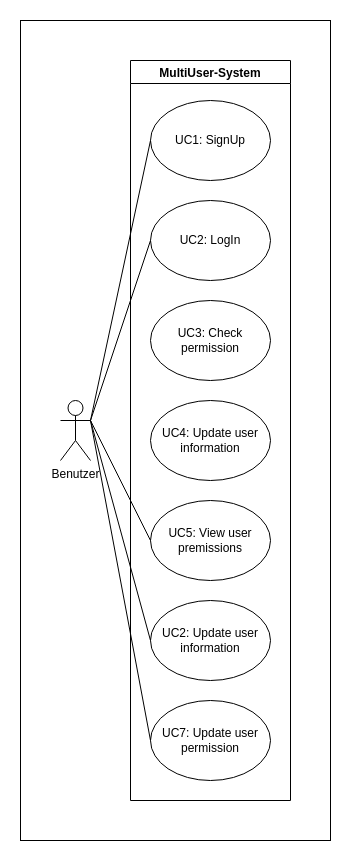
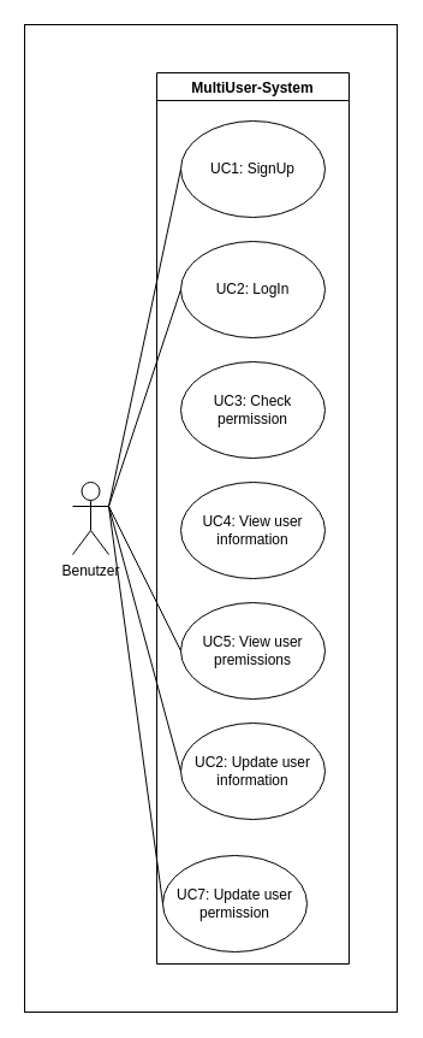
- <mxCell id="8" value="UC4: Update user information" style="ellipse;whiteSpace=wrap;html=1;fillColor=none;" vertex="1" parent="4"><mxGeometry x="20" y="340" width="120" height="80" as="geometry" /></mxCell>
+ <mxCell id="8" value="UC4: View user information" style="ellipse;whiteSpace=wrap;html=1;fillColor=none;" vertex="1" parent="4"><mxGeometry x="20" y="340" width="120" height="80" as="geometry" /></mxCell>
- <mxCell id="11" value="UC7: Update user permission" style="ellipse;whiteSpace=wrap;html=1;fillColor=none;" vertex="1" parent="4"><mxGeometry x="20" y="640" width="120" height="80" as="geometry" /></mxCell>
+ <mxCell id="11" value="UC7: Update user permission" style="ellipse;whiteSpace=wrap;html=1;fillColor=none;" vertex="1" parent="4"><mxGeometry x="5" y="650" width="120" height="80" as="geometry" /></mxCell>
